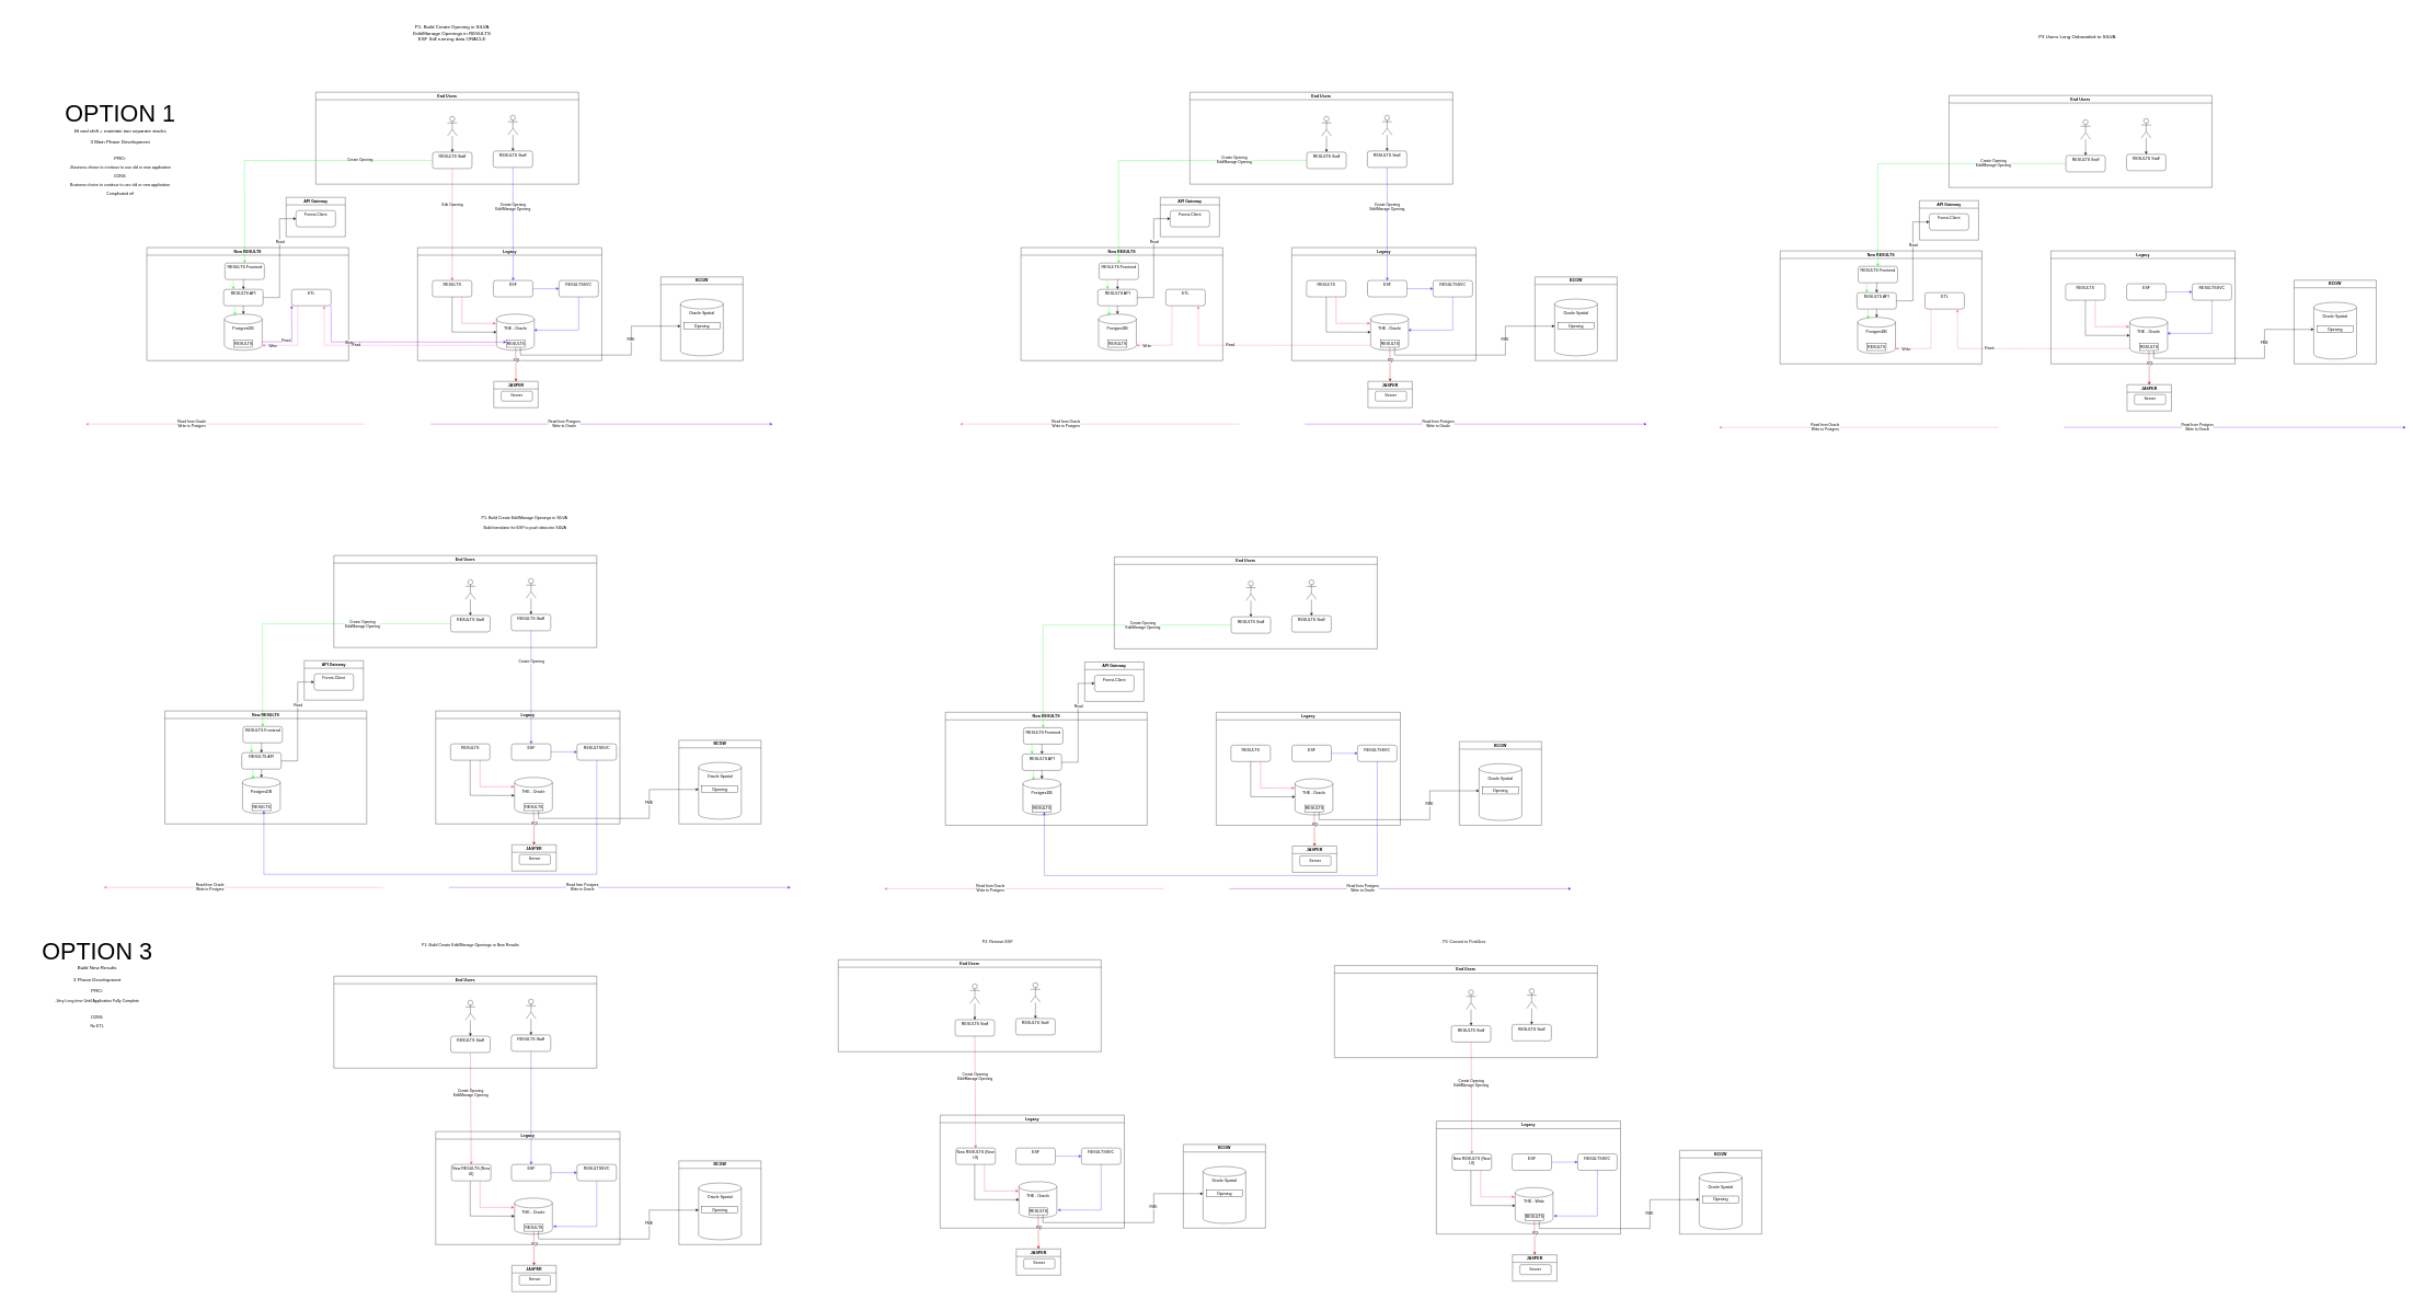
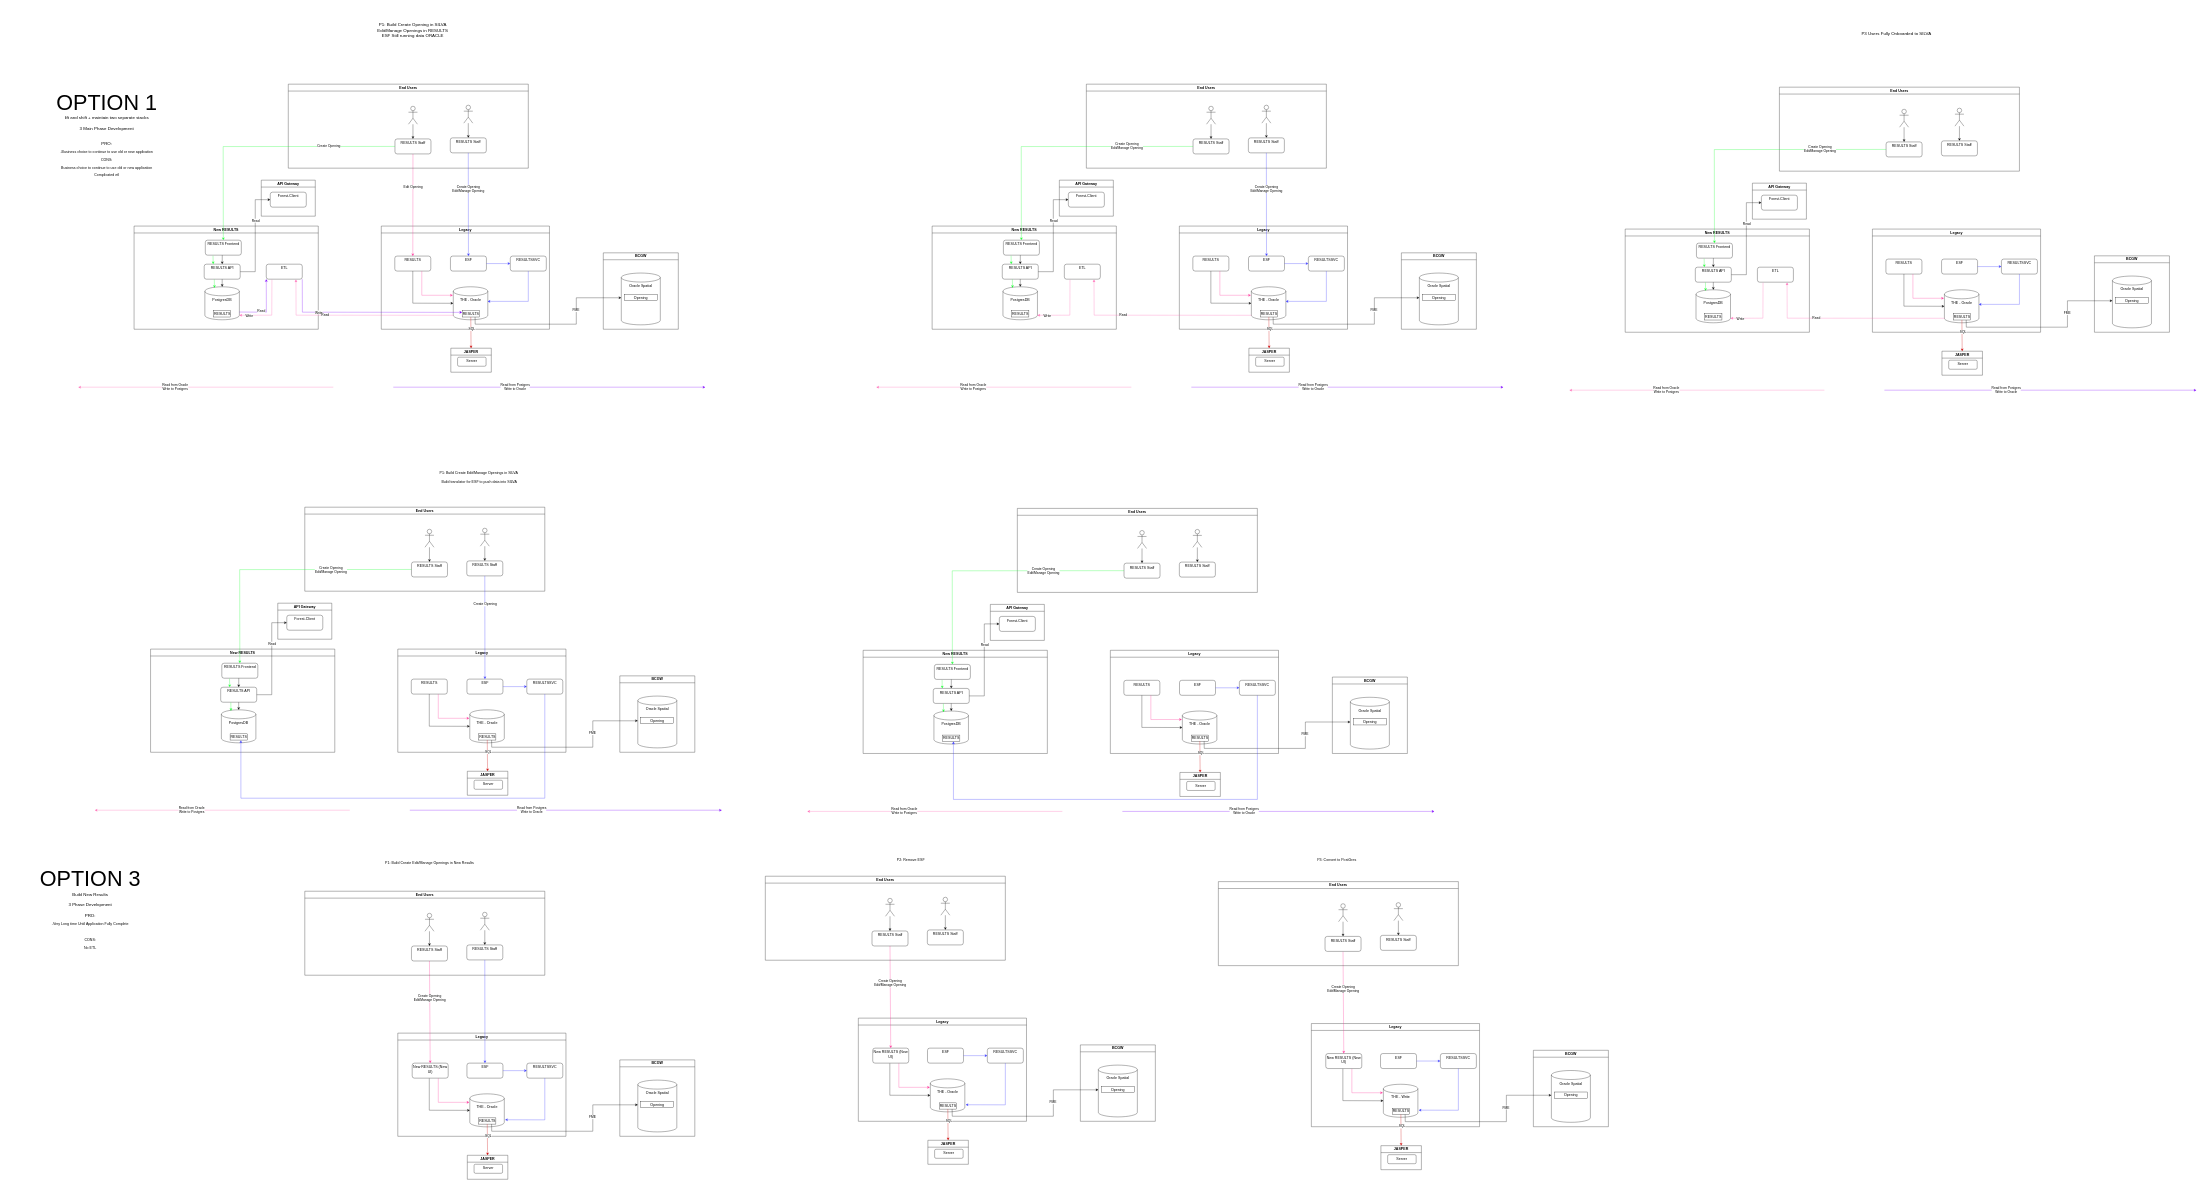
- <mxCell id="247" value="&lt;font face=&quot;Aptos, sans-serif&quot;&gt;&lt;span style=&quot;font-size: 14.667px;&quot;&gt;P3 Users Long Onboarded to SILVA&lt;/span&gt;&lt;/font&gt;" style="text;html=1;align=center;verticalAlign=middle;whiteSpace=wrap;rounded=0;" vertex="1" parent="1"><mxGeometry x="5960" y="30" width="720" height="160" as="geometry" /></mxCell>
+ <mxCell id="247" value="&lt;font face=&quot;Aptos, sans-serif&quot;&gt;&lt;span style=&quot;font-size: 14.667px;&quot;&gt;P3 Users Fully Onboarded to SILVA&lt;/span&gt;&lt;/font&gt;" style="text;html=1;align=center;verticalAlign=middle;whiteSpace=wrap;rounded=0;" vertex="1" parent="1"><mxGeometry x="5960" y="30" width="720" height="160" as="geometry" /></mxCell>
- <mxCell id="62" value="&lt;font style=&quot;font-size: 72px;&quot;&gt;OPTION 1&lt;/font&gt;&lt;div&gt;&lt;span style=&quot;background-color: initial; font-family: Aptos, sans-serif; font-size: 11pt;&quot;&gt;lift and shift + maintain two separate stacks&lt;/span&gt;&lt;br&gt;&lt;/div&gt;&lt;div&gt;&lt;span style=&quot;background-color: initial; font-family: Aptos, sans-serif; font-size: 11pt;&quot;&gt;&lt;br&gt;&lt;/span&gt;&lt;/div&gt;&lt;div&gt;&lt;span style=&quot;font-family: Aptos, sans-serif; font-size: 14.667px;&quot;&gt;3 Main Phase Development&lt;/span&gt;&lt;span style=&quot;background-color: initial; font-family: Aptos, sans-serif; font-size: 11pt;&quot;&gt;&lt;br&gt;&lt;/span&gt;&lt;/div&gt;&lt;div&gt;&lt;br&gt;&lt;/div&gt;&lt;div&gt;&lt;span style=&quot;font-family: Aptos, sans-serif; font-size: 11pt; background-color: initial;&quot;&gt;&lt;br&gt;&lt;/span&gt;&lt;/div&gt;&lt;div&gt;&lt;span style=&quot;font-family: Aptos, sans-serif; font-size: 11pt; background-color: initial;&quot;&gt;PRO:&lt;/span&gt;&lt;/div&gt;&lt;div&gt;&lt;p class=&quot;MsoNormal&quot;&gt;&lt;span class=&quot;ui-provider&quot;&gt;-Business choice to continue to use old or new application&lt;/span&gt;&lt;/p&gt;&lt;p class=&quot;MsoNormal&quot;&gt;&lt;span class=&quot;ui-provider&quot;&gt;CONS:&lt;/span&gt;&lt;/p&gt;&lt;p class=&quot;MsoNormal&quot;&gt;&lt;span class=&quot;ui-provider&quot;&gt;Business choice to continue to use old or new application&lt;/span&gt;&lt;/p&gt;&lt;p class=&quot;MsoNormal&quot;&gt;&lt;span class=&quot;ui-provider&quot;&gt;&lt;span style=&quot;background-color: initial;&quot;&gt;Complicated etl&lt;/span&gt;&lt;/span&gt;&lt;/p&gt;&lt;/div&gt;" style="text;html=1;align=center;verticalAlign=middle;whiteSpace=wrap;rounded=0;" vertex="1" parent="1"><mxGeometry x="70" y="220" width="590" height="470" as="geometry" /></mxCell>
+ <mxCell id="62" value="&lt;font style=&quot;font-size: 72px;&quot;&gt;OPTION 1&lt;/font&gt;&lt;div&gt;&lt;span style=&quot;background-color: initial; font-family: Aptos, sans-serif; font-size: 11pt;&quot;&gt;lift and shift + maintain two separate stacks&lt;/span&gt;&lt;br&gt;&lt;/div&gt;&lt;div&gt;&lt;span style=&quot;background-color: initial; font-family: Aptos, sans-serif; font-size: 11pt;&quot;&gt;&lt;br&gt;&lt;/span&gt;&lt;/div&gt;&lt;div&gt;&lt;span style=&quot;font-family: Aptos, sans-serif; font-size: 14.667px;&quot;&gt;3 Main Phase Development&lt;/span&gt;&lt;span style=&quot;background-color: initial; font-family: Aptos, sans-serif; font-size: 11pt;&quot;&gt;&lt;br&gt;&lt;/span&gt;&lt;/div&gt;&lt;div&gt;&lt;br&gt;&lt;/div&gt;&lt;div&gt;&lt;span style=&quot;font-family: Aptos, sans-serif; font-size: 11pt; background-color: initial;&quot;&gt;&lt;br&gt;&lt;/span&gt;&lt;/div&gt;&lt;div&gt;&lt;span style=&quot;font-family: Aptos, sans-serif; font-size: 11pt; background-color: initial;&quot;&gt;PRO:&lt;/span&gt;&lt;/div&gt;&lt;div&gt;&lt;p class=&quot;MsoNormal&quot;&gt;&lt;span class=&quot;ui-provider&quot;&gt;-Business choice to continue to use old or new application&lt;/span&gt;&lt;/p&gt;&lt;p class=&quot;MsoNormal&quot;&gt;&lt;span class=&quot;ui-provider&quot;&gt;CONS:&lt;/span&gt;&lt;/p&gt;&lt;p class=&quot;MsoNormal&quot;&gt;&lt;span class=&quot;ui-provider&quot;&gt;Business choice to continue to use old or new application&lt;/span&gt;&lt;/p&gt;&lt;p class=&quot;MsoNormal&quot;&gt;&lt;span class=&quot;ui-provider&quot;&gt;&lt;span style=&quot;background-color: initial;&quot;&gt;Complicated etl&lt;/span&gt;&lt;/span&gt;&lt;/p&gt;&lt;/div&gt;" style="text;html=1;align=center;verticalAlign=middle;whiteSpace=wrap;rounded=0;" vertex="1" parent="1"><mxGeometry x="60" y="215" width="590" height="470" as="geometry" /></mxCell>
- <mxCell id="63" value="&lt;font style=&quot;font-size: 72px;&quot;&gt;OPTION 3&lt;/font&gt;&lt;div&gt;&lt;font face=&quot;Aptos, sans-serif&quot; style=&quot;&quot;&gt;&lt;div style=&quot;font-size: 14.667px;&quot;&gt;Build New Results&lt;/div&gt;&lt;div style=&quot;font-size: 14.667px;&quot;&gt;&lt;br&gt;&lt;/div&gt;&lt;div style=&quot;font-size: 14.667px;&quot;&gt;3 Phase Development&lt;/div&gt;&lt;div style=&quot;font-size: 14.667px;&quot;&gt;&lt;br&gt;&lt;/div&gt;&lt;div style=&quot;font-size: 14.667px;&quot;&gt;&lt;div style=&quot;font-family: Helvetica; font-size: 12px;&quot;&gt;&lt;span style=&quot;font-family: Aptos, sans-serif; font-size: 11pt; background-color: initial;&quot;&gt;PRO:&lt;/span&gt;&lt;/div&gt;&lt;div style=&quot;font-family: Helvetica; font-size: 12px;&quot;&gt;&lt;p class=&quot;MsoNormal&quot;&gt;&lt;span class=&quot;ui-provider&quot;&gt;-Very Long time Until Application Fully Complete&lt;/span&gt;&lt;/p&gt;&lt;p class=&quot;MsoNormal&quot;&gt;&lt;span class=&quot;ui-provider&quot;&gt;&lt;br&gt;&lt;/span&gt;&lt;/p&gt;&lt;p class=&quot;MsoNormal&quot;&gt;&lt;span class=&quot;ui-provider&quot;&gt;CONS:&lt;/span&gt;&lt;/p&gt;&lt;p class=&quot;MsoNormal&quot;&gt;No ETL&lt;/p&gt;&lt;p class=&quot;MsoNormal&quot;&gt;&lt;br&gt;&lt;/p&gt;&lt;/div&gt;&lt;/div&gt;&lt;/font&gt;&lt;/div&gt;" style="text;html=1;align=center;verticalAlign=middle;whiteSpace=wrap;rounded=0;" vertex="1" parent="1"><mxGeometry x="15" y="2785" width="560" height="450" as="geometry" /></mxCell>
+ <mxCell id="63" value="&lt;font style=&quot;font-size: 72px;&quot;&gt;OPTION 3&lt;/font&gt;&lt;div&gt;&lt;font face=&quot;Aptos, sans-serif&quot; style=&quot;&quot;&gt;&lt;div style=&quot;font-size: 14.667px;&quot;&gt;Build New Results&lt;/div&gt;&lt;div style=&quot;font-size: 14.667px;&quot;&gt;&lt;br&gt;&lt;/div&gt;&lt;div style=&quot;font-size: 14.667px;&quot;&gt;3 Phase Development&lt;/div&gt;&lt;div style=&quot;font-size: 14.667px;&quot;&gt;&lt;br&gt;&lt;/div&gt;&lt;div style=&quot;font-size: 14.667px;&quot;&gt;&lt;div style=&quot;font-family: Helvetica; font-size: 12px;&quot;&gt;&lt;span style=&quot;font-family: Aptos, sans-serif; font-size: 11pt; background-color: initial;&quot;&gt;PRO:&lt;/span&gt;&lt;/div&gt;&lt;div style=&quot;font-family: Helvetica; font-size: 12px;&quot;&gt;&lt;p class=&quot;MsoNormal&quot;&gt;&lt;span class=&quot;ui-provider&quot;&gt;-Very Long time Until Application Fully Complete&lt;/span&gt;&lt;/p&gt;&lt;p class=&quot;MsoNormal&quot;&gt;&lt;span class=&quot;ui-provider&quot;&gt;&lt;br&gt;&lt;/span&gt;&lt;/p&gt;&lt;p class=&quot;MsoNormal&quot;&gt;&lt;span class=&quot;ui-provider&quot;&gt;CONS:&lt;/span&gt;&lt;/p&gt;&lt;p class=&quot;MsoNormal&quot;&gt;No ETL&lt;/p&gt;&lt;p class=&quot;MsoNormal&quot;&gt;&lt;br&gt;&lt;/p&gt;&lt;/div&gt;&lt;/div&gt;&lt;/font&gt;&lt;/div&gt;" style="text;html=1;align=center;verticalAlign=middle;whiteSpace=wrap;rounded=0;" vertex="1" parent="1"><mxGeometry x="20" y="2820" width="560" height="450" as="geometry" /></mxCell>
